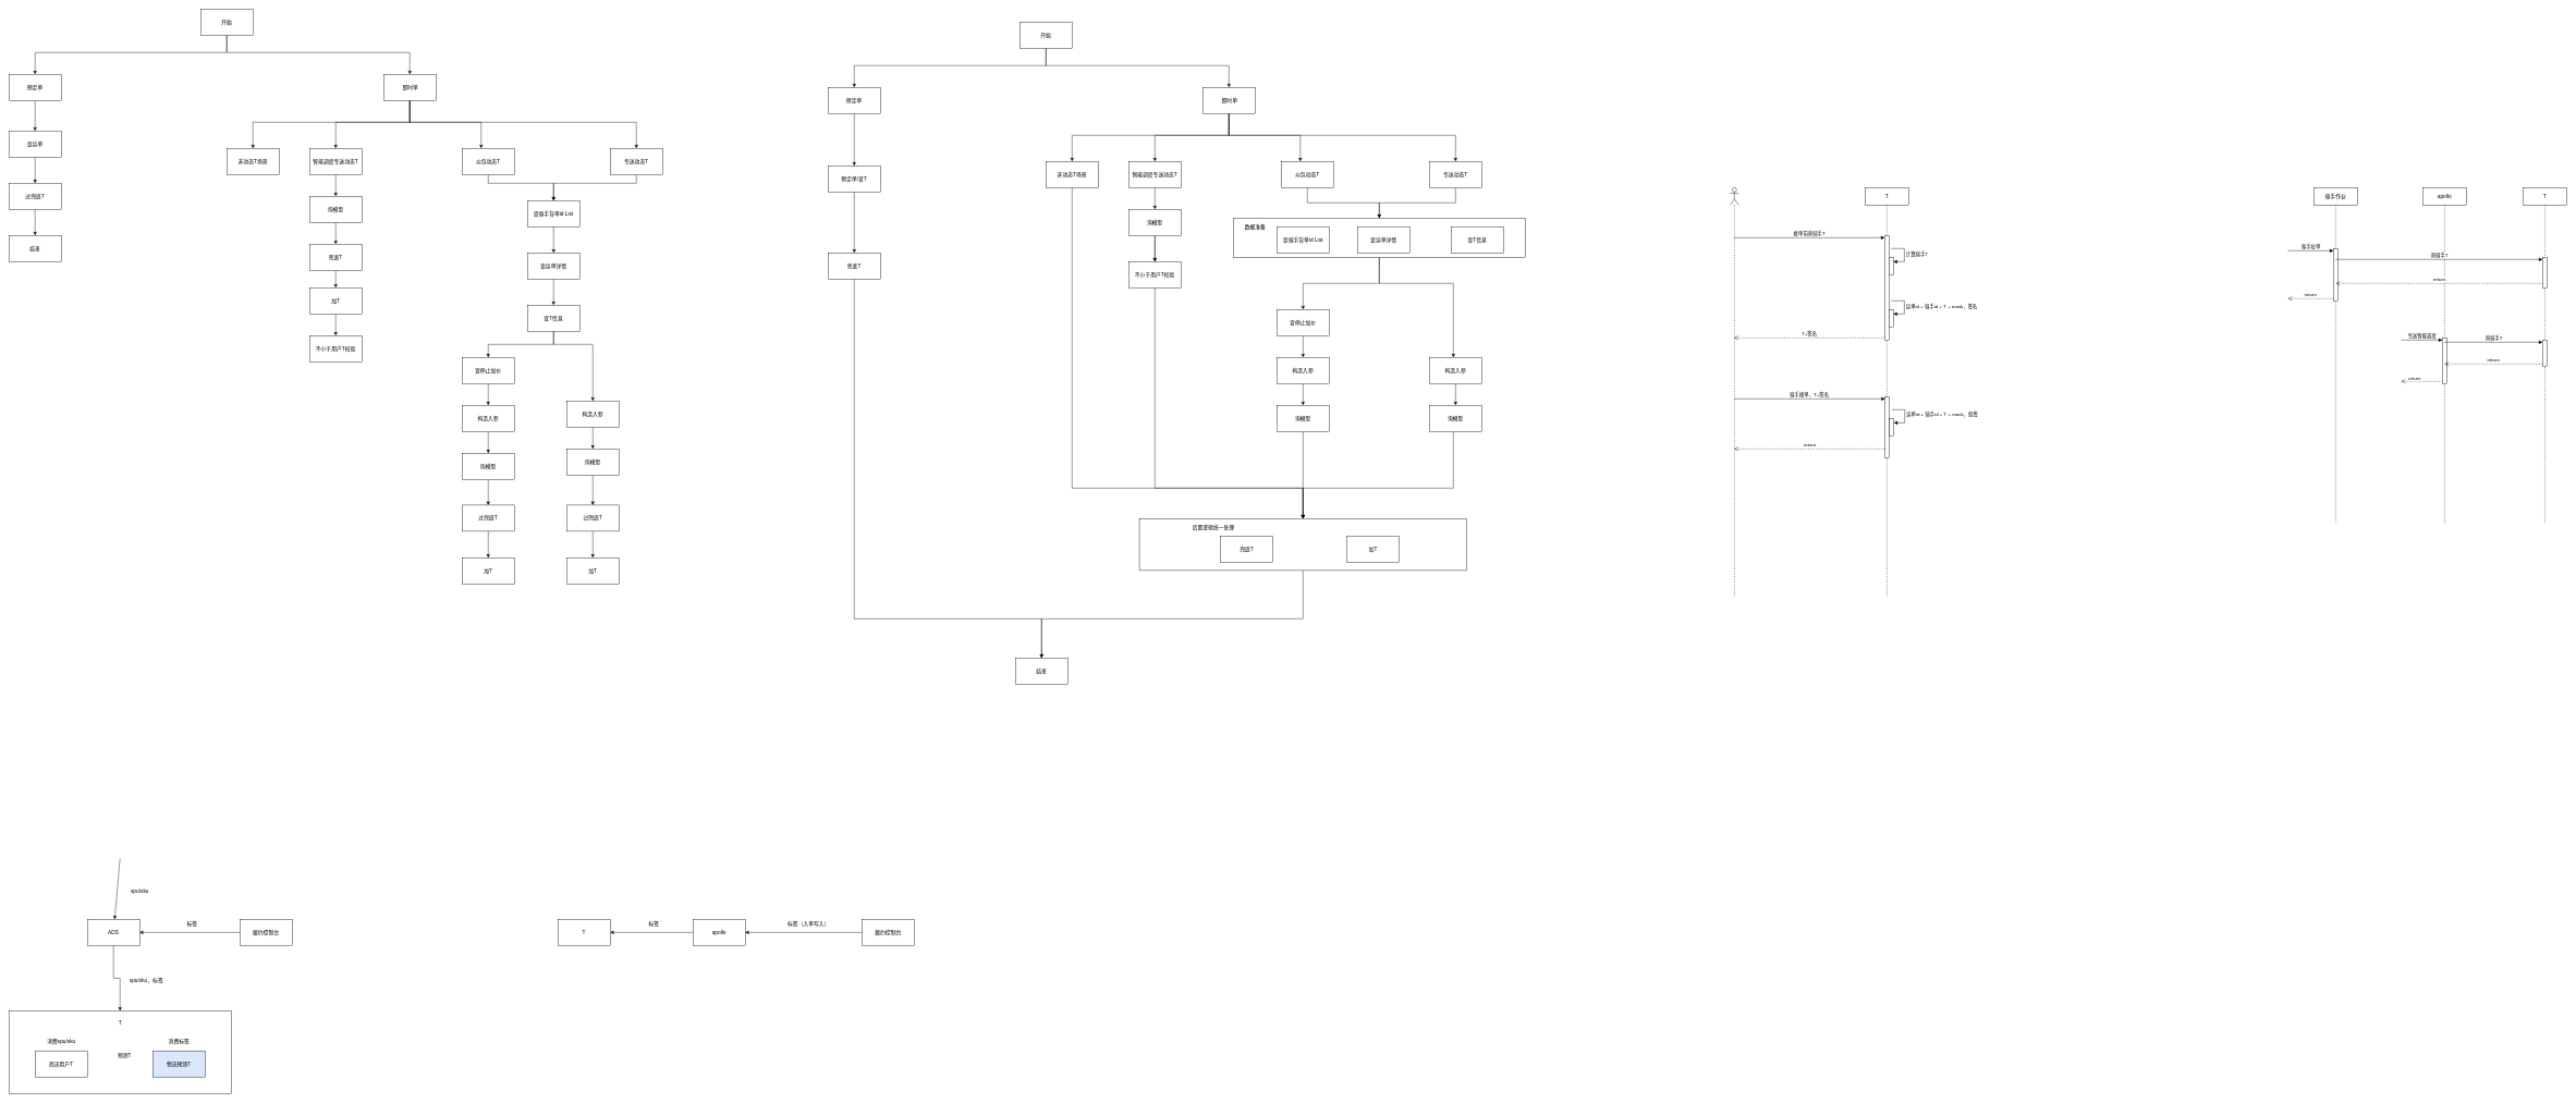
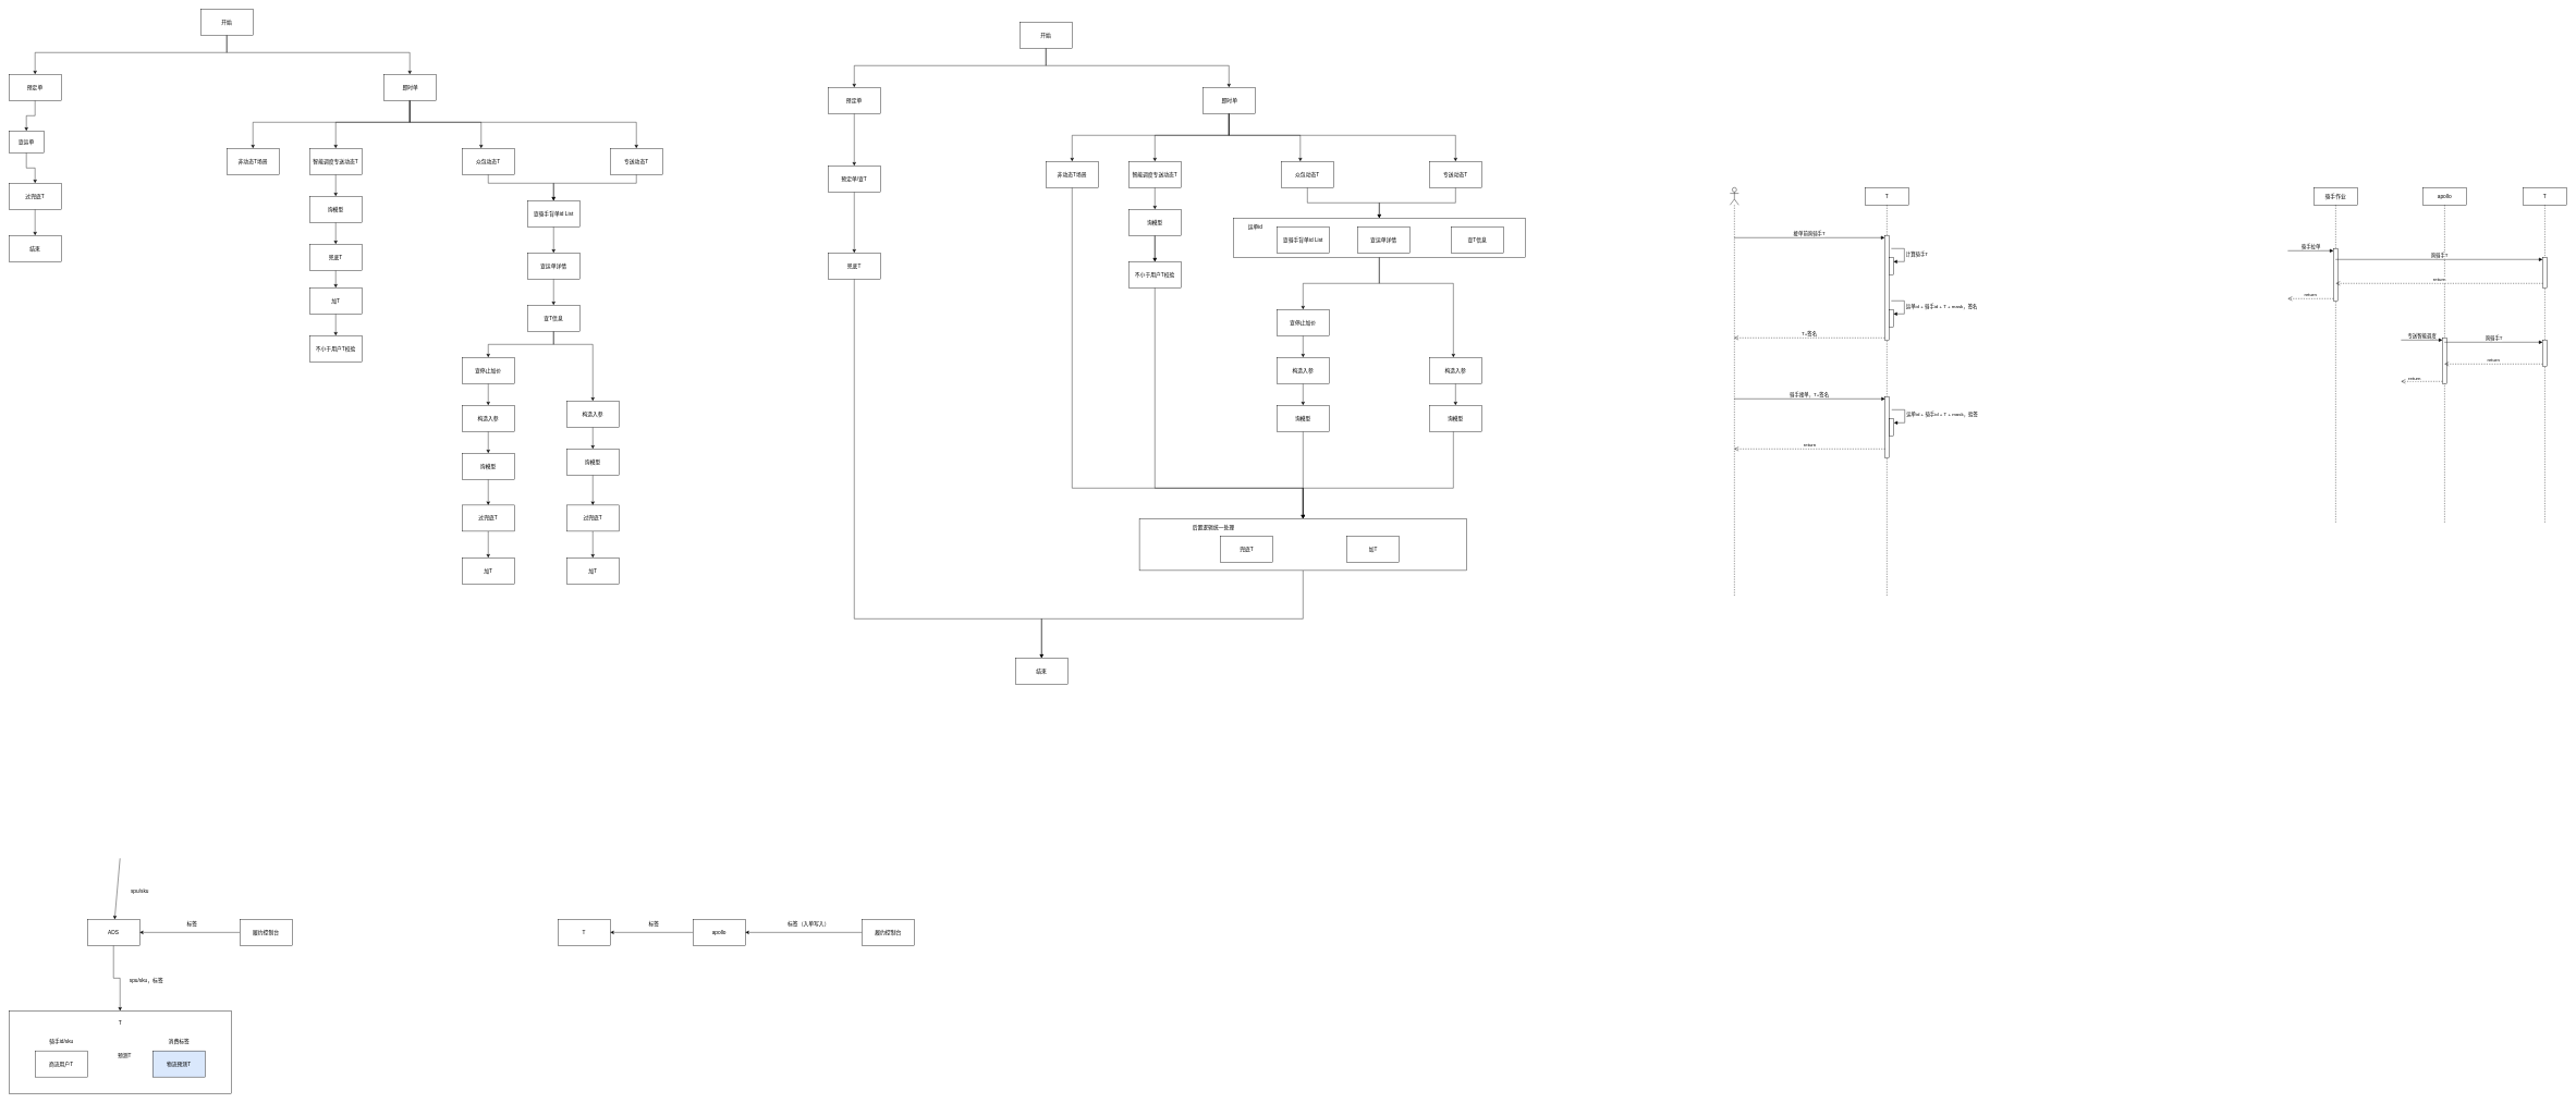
- <mxCell id="28" value="查运单" style="whiteSpace=wrap;html=1;" parent="1" vertex="1"><mxGeometry x="20" y="300" width="120" height="60" as="geometry" /></mxCell>
+ <mxCell id="28" value="查运单" style="whiteSpace=wrap;html=1;" parent="1" vertex="1"><mxGeometry x="20" y="300" width="80" height="50" as="geometry" /></mxCell>
- <mxCell id="96" value="数据准备" style="text;html=1;align=center;verticalAlign=middle;resizable=0;points=[];autosize=1;strokeColor=none;fillColor=none;" parent="1" vertex="1"><mxGeometry x="2830" y="500" width="100" height="40" as="geometry" /></mxCell>
+ <mxCell id="96" value="运单id" style="text;html=1;align=center;verticalAlign=middle;resizable=0;points=[];autosize=1;strokeColor=none;fillColor=none;" parent="1" vertex="1"><mxGeometry x="2830" y="500" width="100" height="40" as="geometry" /></mxCell>
- <mxCell id="146" value="消费spu/sku" style="text;html=1;align=center;verticalAlign=middle;resizable=0;points=[];autosize=1;strokeColor=none;fillColor=none;" vertex="1" parent="1"><mxGeometry x="80" y="2370" width="120" height="40" as="geometry" /></mxCell>
+ <mxCell id="146" value="骑手id/sku" style="text;html=1;align=center;verticalAlign=middle;resizable=0;points=[];autosize=1;strokeColor=none;fillColor=none;" vertex="1" parent="1"><mxGeometry x="80" y="2370" width="120" height="40" as="geometry" /></mxCell>
